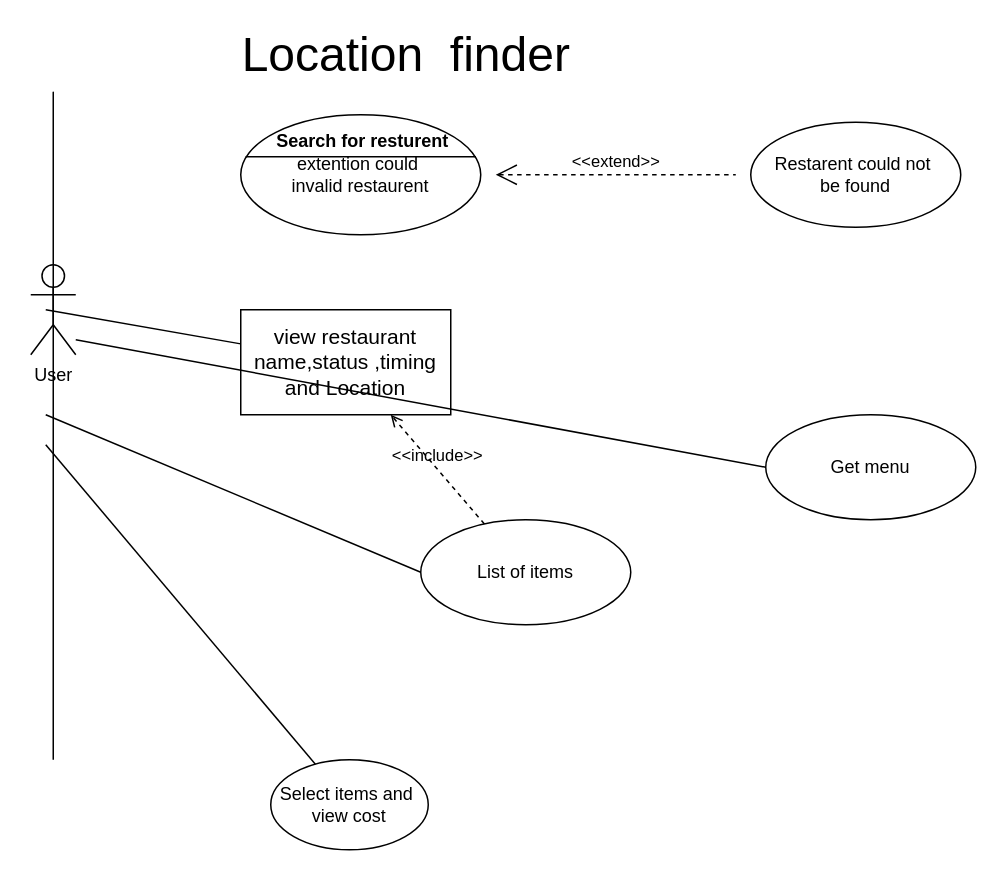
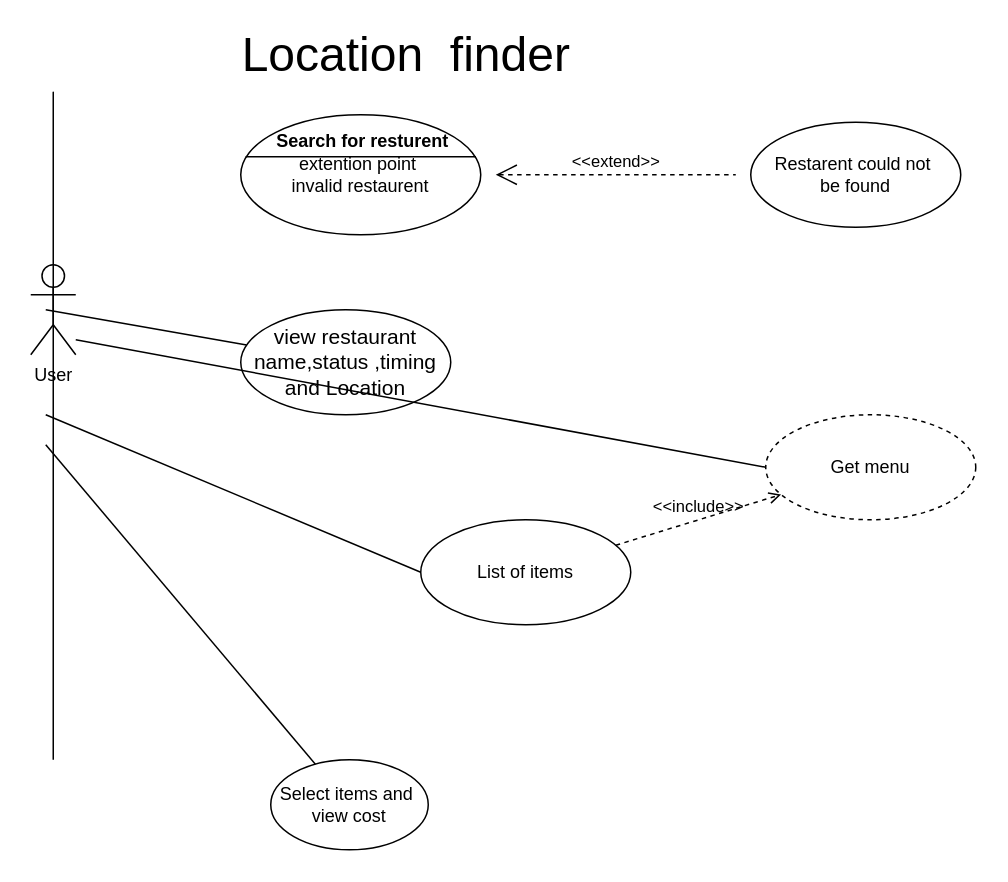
- <mxCell id="3" value="extention could&amp;nbsp;&lt;br&gt;invalid restaurent" style="html=1;shape=mxgraph.sysml.useCaseExtPt;whiteSpace=wrap;align=center;" vertex="1" parent="1"><mxGeometry x="160" y="76" width="160" height="80" as="geometry" /></mxCell>
+ <mxCell id="3" value="extention point&amp;nbsp;&lt;br&gt;invalid restaurent" style="html=1;shape=mxgraph.sysml.useCaseExtPt;whiteSpace=wrap;align=center;" vertex="1" parent="1"><mxGeometry x="160" y="76" width="160" height="80" as="geometry" /></mxCell>
- <mxCell id="7" value="&lt;font style=&quot;font-size: 14px&quot;&gt;view restaurant&lt;br&gt;name,status ,timing&lt;br&gt;and Location&lt;br&gt;&lt;/font&gt;" style="whiteSpace=wrap;html=1;fontSize=14;rounded=0;" vertex="1" parent="1"><mxGeometry x="160" y="206" width="140" height="70" as="geometry" /></mxCell>
+ <mxCell id="7" value="&lt;font style=&quot;font-size: 14px&quot;&gt;view restaurant&lt;br&gt;name,status ,timing&lt;br&gt;and Location&lt;br&gt;&lt;/font&gt;" style="ellipse;whiteSpace=wrap;html=1;fontSize=14;" vertex="1" parent="1"><mxGeometry x="160" y="206" width="140" height="70" as="geometry" /></mxCell>
- <mxCell id="8" value="Get menu" style="ellipse;whiteSpace=wrap;html=1;" vertex="1" parent="1"><mxGeometry x="510" y="276" width="140" height="70" as="geometry" /></mxCell>
+ <mxCell id="8" value="Get menu" style="ellipse;whiteSpace=wrap;html=1;dashed=1;" vertex="1" parent="1"><mxGeometry x="510" y="276" width="140" height="70" as="geometry" /></mxCell>
- <mxCell id="11" value="&amp;lt;&amp;lt;include&amp;gt;&amp;gt;" style="edgeStyle=none;html=1;endArrow=open;verticalAlign=bottom;dashed=1;labelBackgroundColor=none;" edge="1" parent="1" source="9" target="7"><mxGeometry width="160" relative="1" as="geometry"><mxPoint x="310" y="381" as="sourcePoint" /><mxPoint x="470" y="381" as="targetPoint" /></mxGeometry></mxCell>
+ <mxCell id="11" value="&amp;lt;&amp;lt;include&amp;gt;&amp;gt;" style="edgeStyle=none;html=1;endArrow=open;verticalAlign=bottom;dashed=1;labelBackgroundColor=none;" edge="1" parent="1" source="9" target="8"><mxGeometry width="160" relative="1" as="geometry"><mxPoint x="310" y="381" as="sourcePoint" /><mxPoint x="470" y="381" as="targetPoint" /></mxGeometry></mxCell>
